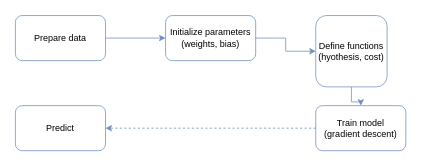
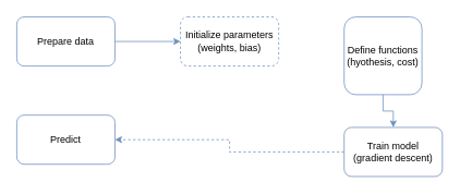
- <mxCell id="5" value="Initialize parameters (weights, bias)" style="rounded=1;whiteSpace=wrap;html=1;strokeColor=#6c8ebf;fillColor=none;" parent="1" vertex="1"><mxGeometry x="220" y="20" width="120" height="60" as="geometry" /></mxCell>
+ <mxCell id="5" value="Initialize parameters (weights, bias)" style="rounded=1;whiteSpace=wrap;html=1;strokeColor=#6c8ebf;fillColor=none;dashed=1;" parent="1" vertex="1"><mxGeometry x="220" y="20" width="120" height="60" as="geometry" /></mxCell>
- <mxCell id="4" value="" style="edgeStyle=orthogonalEdgeStyle;rounded=0;orthogonalLoop=1;jettySize=auto;html=1;fillColor=#dae8fc;strokeColor=#6c8ebf;" parent="1" source="5" target="7" edge="1"><mxGeometry relative="1" as="geometry" /></mxCell>
- <mxCell id="9" value="Train model&lt;br&gt;(gradient descent)" style="rounded=1;whiteSpace=wrap;html=1;strokeColor=#6c8ebf;fillColor=none;" parent="1" vertex="1"><mxGeometry x="420" y="140" width="120" height="60" as="geometry" /></mxCell>
+ <mxCell id="9" value="Train model&lt;br&gt;(gradient descent)" style="rounded=1;whiteSpace=wrap;html=1;strokeColor=#6c8ebf;fillColor=none;" parent="1" vertex="1"><mxGeometry x="420" y="155" width="120" height="60" as="geometry" /></mxCell>
